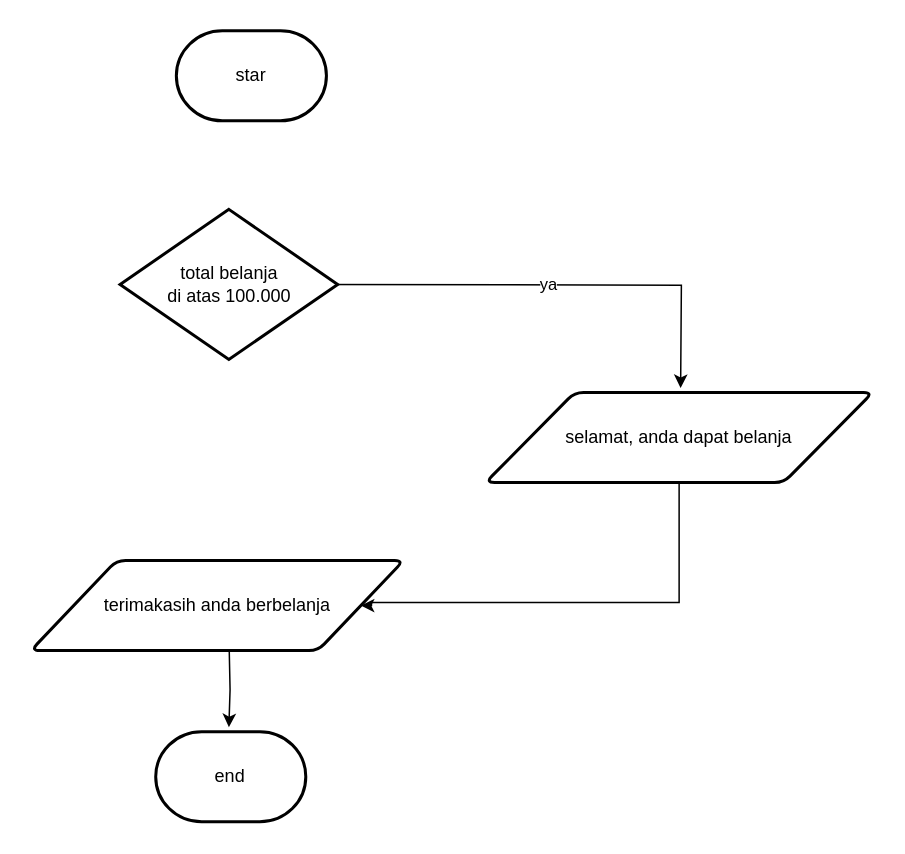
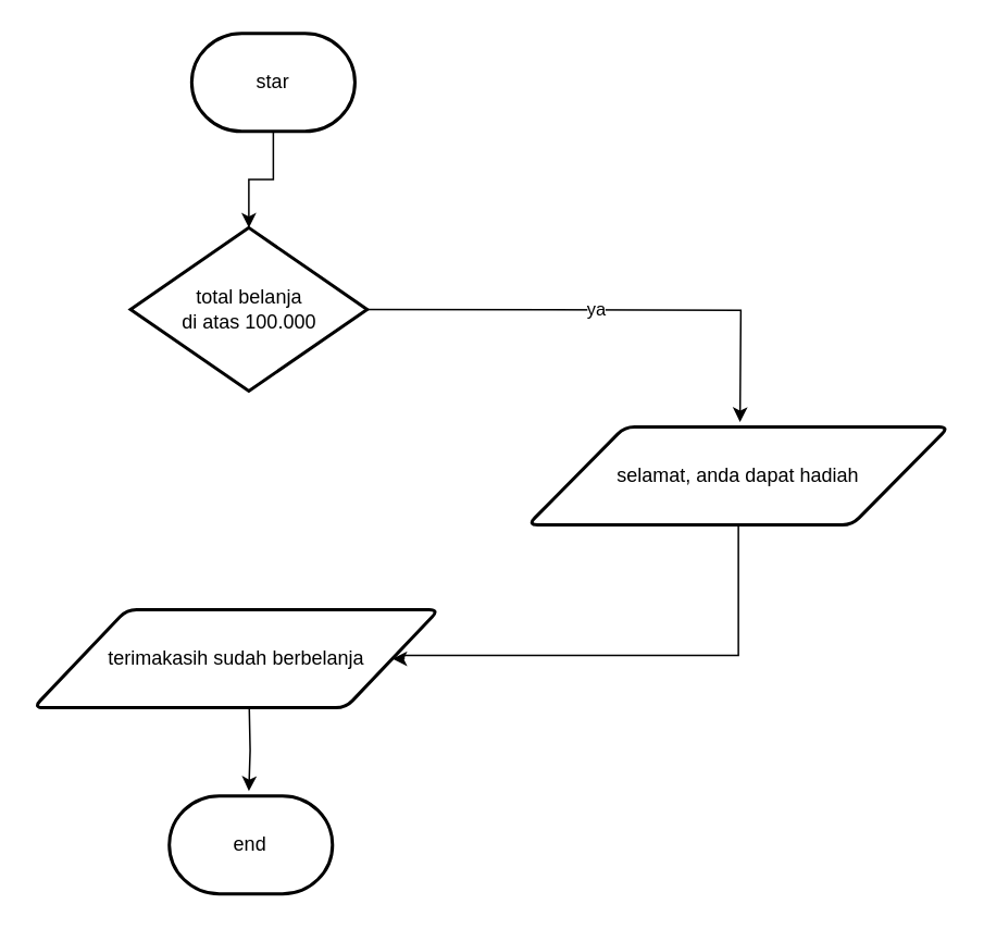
+ <mxCell id="10" style="edgeStyle=orthogonalEdgeStyle;rounded=0;orthogonalLoop=1;jettySize=auto;html=1;exitX=0.5;exitY=1;exitDx=0;exitDy=0;exitPerimeter=0;entryX=0.5;entryY=0;entryDx=0;entryDy=0;entryPerimeter=0;" edge="1" parent="1" source="2" target="4"><mxGeometry relative="1" as="geometry" /></mxCell>
- <mxCell id="6" value="selamat, anda dapat belanja" style="shape=parallelogram;html=1;strokeWidth=2;perimeter=parallelogramPerimeter;whiteSpace=wrap;rounded=1;arcSize=12;size=0.23;" vertex="1" parent="1"><mxGeometry x="323" y="261" width="258" height="60" as="geometry" /></mxCell>
+ <mxCell id="6" value="selamat, anda dapat hadiah" style="shape=parallelogram;html=1;strokeWidth=2;perimeter=parallelogramPerimeter;whiteSpace=wrap;rounded=1;arcSize=12;size=0.23;" vertex="1" parent="1"><mxGeometry x="323" y="261" width="258" height="60" as="geometry" /></mxCell>
- <mxCell id="8" value="terimakasih anda berbelanja" style="shape=parallelogram;html=1;strokeWidth=2;perimeter=parallelogramPerimeter;whiteSpace=wrap;rounded=1;arcSize=12;size=0.23;" vertex="1" parent="1"><mxGeometry x="20" y="373" width="248.5" height="60" as="geometry" /></mxCell>
+ <mxCell id="8" value="terimakasih sudah berbelanja" style="shape=parallelogram;html=1;strokeWidth=2;perimeter=parallelogramPerimeter;whiteSpace=wrap;rounded=1;arcSize=12;size=0.23;" vertex="1" parent="1"><mxGeometry x="20" y="373" width="248.5" height="60" as="geometry" /></mxCell>
